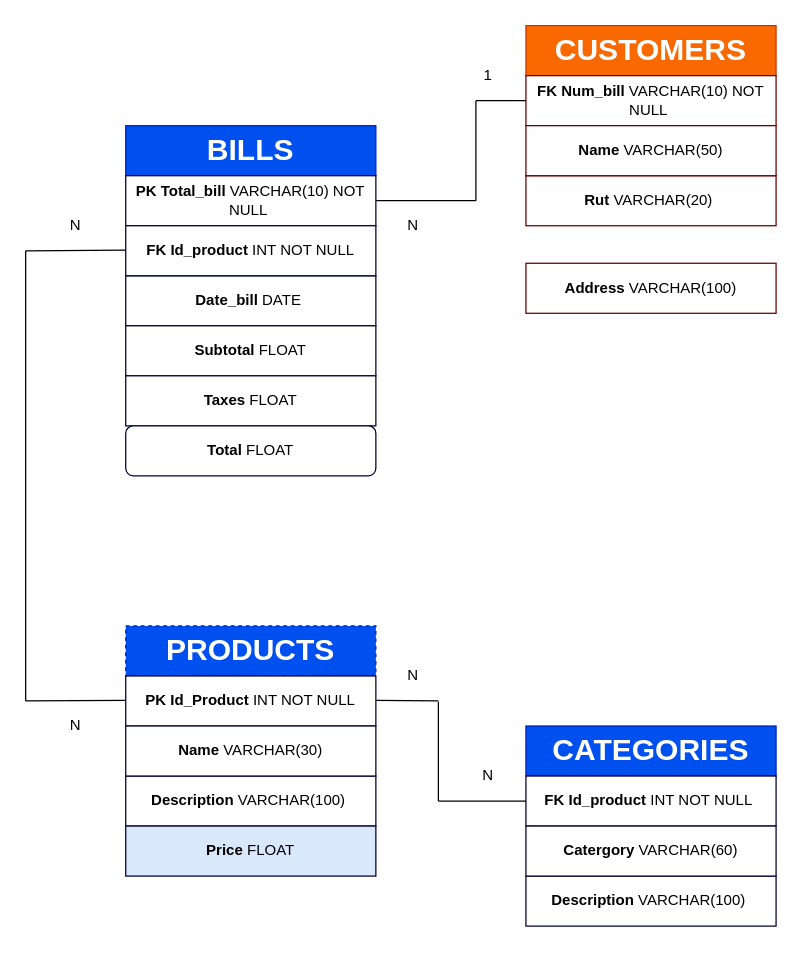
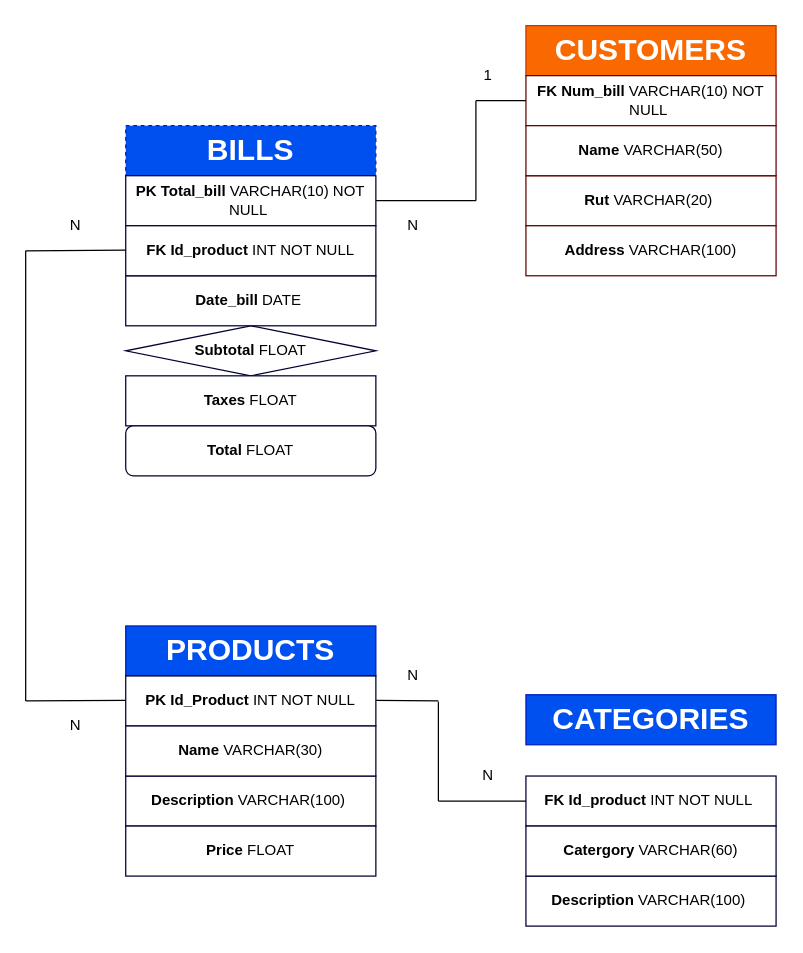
- <mxCell id="2" value="&lt;b&gt;&lt;font style=&quot;font-size: 24px&quot;&gt;BILLS&lt;/font&gt;&lt;/b&gt;" style="whiteSpace=wrap;html=1;fillColor=#0050ef;strokeColor=#001DBC;fontColor=#ffffff;" vertex="1" parent="1"><mxGeometry x="100" y="100" width="200" height="40" as="geometry" /></mxCell>
+ <mxCell id="2" value="&lt;b&gt;&lt;font style=&quot;font-size: 24px&quot;&gt;BILLS&lt;/font&gt;&lt;/b&gt;" style="whiteSpace=wrap;html=1;fillColor=#0050ef;strokeColor=#001DBC;fontColor=#ffffff;dashed=1;" vertex="1" parent="1"><mxGeometry x="100" y="100" width="200" height="40" as="geometry" /></mxCell>
- <mxCell id="12" value="&lt;b&gt;Address&amp;nbsp;&lt;/b&gt;VARCHAR(100)" style="whiteSpace=wrap;html=1;strokeColor=#660000;" vertex="1" parent="1"><mxGeometry x="420" y="210" width="200" height="40" as="geometry" /></mxCell>
+ <mxCell id="12" value="&lt;b&gt;Address&amp;nbsp;&lt;/b&gt;VARCHAR(100)" style="whiteSpace=wrap;html=1;strokeColor=#660000;" vertex="1" parent="1"><mxGeometry x="420" y="180" width="200" height="40" as="geometry" /></mxCell>
- <mxCell id="5" value="&lt;b&gt;Subtotal &lt;/b&gt;FLOAT" style="whiteSpace=wrap;html=1;strokeColor=#000033;" vertex="1" parent="1"><mxGeometry x="100" y="260" width="200" height="40" as="geometry" /></mxCell>
+ <mxCell id="5" value="&lt;b&gt;Subtotal &lt;/b&gt;FLOAT" style="rhombus;whiteSpace=wrap;html=1;strokeColor=#000033;" vertex="1" parent="1"><mxGeometry x="100" y="260" width="200" height="40" as="geometry" /></mxCell>
- <mxCell id="14" value="&lt;span style=&quot;font-size: 24px&quot;&gt;&lt;b&gt;PRODUCTS&lt;/b&gt;&lt;/span&gt;" style="whiteSpace=wrap;html=1;fillColor=#0050ef;strokeColor=#001DBC;fontColor=#ffffff;dashed=1;" vertex="1" parent="1"><mxGeometry x="100" y="500" width="200" height="40" as="geometry" /></mxCell>
+ <mxCell id="14" value="&lt;span style=&quot;font-size: 24px&quot;&gt;&lt;b&gt;PRODUCTS&lt;/b&gt;&lt;/span&gt;" style="whiteSpace=wrap;html=1;fillColor=#0050ef;strokeColor=#001DBC;fontColor=#ffffff;" vertex="1" parent="1"><mxGeometry x="100" y="500" width="200" height="40" as="geometry" /></mxCell>
- <mxCell id="19" value="&lt;b&gt;&lt;font style=&quot;font-size: 24px&quot;&gt;CATEGORIES&lt;/font&gt;&lt;/b&gt;" style="whiteSpace=wrap;html=1;fillColor=#0050ef;strokeColor=#001DBC;fontColor=#ffffff;" vertex="1" parent="1"><mxGeometry x="420" y="580" width="200" height="40" as="geometry" /></mxCell>
+ <mxCell id="19" value="&lt;b&gt;&lt;font style=&quot;font-size: 24px&quot;&gt;CATEGORIES&lt;/font&gt;&lt;/b&gt;" style="whiteSpace=wrap;html=1;fillColor=#0050ef;strokeColor=#001DBC;fontColor=#ffffff;" vertex="1" parent="1"><mxGeometry x="420" y="555" width="200" height="40" as="geometry" /></mxCell>
- <mxCell id="17" value="&lt;b&gt;Price&amp;nbsp;&lt;/b&gt;FLOAT" style="whiteSpace=wrap;html=1;strokeColor=#000033;fillColor=#dae8fc;" vertex="1" parent="1"><mxGeometry x="100" y="660" width="200" height="40" as="geometry" /></mxCell>
+ <mxCell id="17" value="&lt;b&gt;Price&amp;nbsp;&lt;/b&gt;FLOAT" style="whiteSpace=wrap;html=1;strokeColor=#000033;" vertex="1" parent="1"><mxGeometry x="100" y="660" width="200" height="40" as="geometry" /></mxCell>
